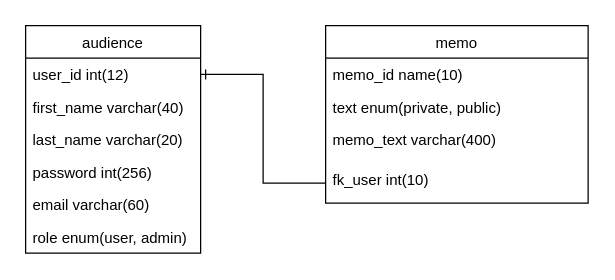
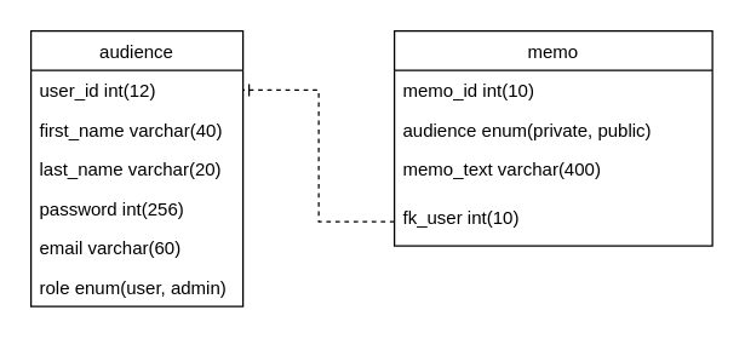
- <mxCell id="10" value="memo_id name(10)" style="text;strokeColor=none;fillColor=none;align=left;verticalAlign=top;spacingLeft=4;spacingRight=4;overflow=hidden;rotatable=0;points=[[0,0.5],[1,0.5]];portConstraint=eastwest;" vertex="1" parent="9"><mxGeometry y="26" width="210" height="26" as="geometry" /></mxCell>
+ <mxCell id="10" value="memo_id int(10)" style="text;strokeColor=none;fillColor=none;align=left;verticalAlign=top;spacingLeft=4;spacingRight=4;overflow=hidden;rotatable=0;points=[[0,0.5],[1,0.5]];portConstraint=eastwest;" vertex="1" parent="9"><mxGeometry y="26" width="210" height="26" as="geometry" /></mxCell>
- <mxCell id="11" value="text enum(private, public)" style="text;strokeColor=none;fillColor=none;align=left;verticalAlign=top;spacingLeft=4;spacingRight=4;overflow=hidden;rotatable=0;points=[[0,0.5],[1,0.5]];portConstraint=eastwest;" vertex="1" parent="9"><mxGeometry y="52" width="210" height="26" as="geometry" /></mxCell>
+ <mxCell id="11" value="audience enum(private, public)" style="text;strokeColor=none;fillColor=none;align=left;verticalAlign=top;spacingLeft=4;spacingRight=4;overflow=hidden;rotatable=0;points=[[0,0.5],[1,0.5]];portConstraint=eastwest;" vertex="1" parent="9"><mxGeometry y="52" width="210" height="26" as="geometry" /></mxCell>
- <mxCell id="14" style="edgeStyle=orthogonalEdgeStyle;rounded=0;orthogonalLoop=1;jettySize=auto;html=1;entryX=1;entryY=0.5;entryDx=0;entryDy=0;startArrow=none;startFill=0;endArrow=ERone;endFill=0;" edge="1" parent="1" source="13" target="3"><mxGeometry relative="1" as="geometry" /></mxCell>
+ <mxCell id="14" style="edgeStyle=orthogonalEdgeStyle;rounded=0;orthogonalLoop=1;jettySize=auto;html=1;entryX=1;entryY=0.5;entryDx=0;entryDy=0;startArrow=none;startFill=0;endArrow=ERone;endFill=0;dashed=1;" edge="1" parent="1" source="13" target="3"><mxGeometry relative="1" as="geometry" /></mxCell>
